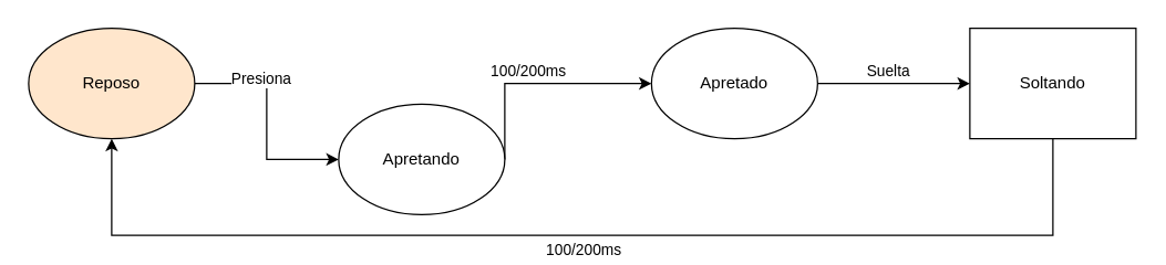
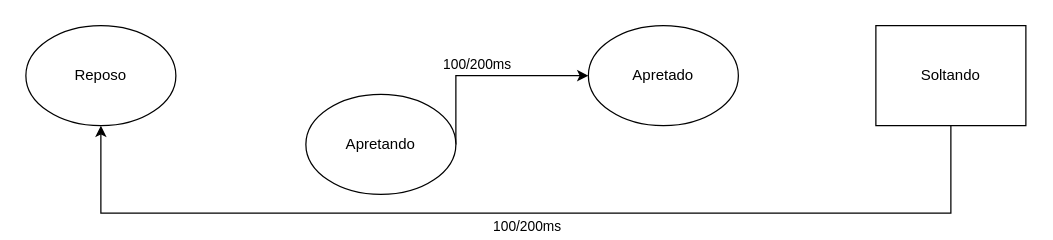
- <mxCell id="4" value="Reposo" style="ellipse;whiteSpace=wrap;html=1;fillColor=#ffe6cc;" parent="1" vertex="1"><mxGeometry x="20" y="20" width="120" height="80" as="geometry" /></mxCell>
+ <mxCell id="4" value="Reposo" style="ellipse;whiteSpace=wrap;html=1;" parent="1" vertex="1"><mxGeometry x="20" y="20" width="120" height="80" as="geometry" /></mxCell>
- <mxCell id="11" style="edgeStyle=orthogonalEdgeStyle;rounded=0;orthogonalLoop=1;jettySize=auto;html=1;exitX=1;exitY=0.5;exitDx=0;exitDy=0;entryX=0;entryY=0.5;entryDx=0;entryDy=0;" parent="1" source="13" target="10" edge="1"><mxGeometry relative="1" as="geometry" /></mxCell>
- <mxCell id="12" value="Suelta" style="edgeLabel;html=1;align=center;verticalAlign=middle;resizable=0;points=[];" parent="11" vertex="1" connectable="0"><mxGeometry x="-0.4" y="1" relative="1" as="geometry"><mxPoint x="17" y="-9" as="offset" /></mxGeometry></mxCell>
- <mxCell id="2" style="edgeStyle=orthogonalEdgeStyle;rounded=0;orthogonalLoop=1;jettySize=auto;html=1;exitX=1;exitY=0.5;exitDx=0;exitDy=0;entryX=0;entryY=0.5;entryDx=0;entryDy=0;" parent="1" source="4" target="7" edge="1"><mxGeometry relative="1" as="geometry" /></mxCell>
- <mxCell id="3" value="Presiona" style="edgeLabel;html=1;align=center;verticalAlign=middle;resizable=0;points=[];" parent="2" vertex="1" connectable="0"><mxGeometry x="-0.211" y="-5" relative="1" as="geometry"><mxPoint y="-15" as="offset" /></mxGeometry></mxCell>
